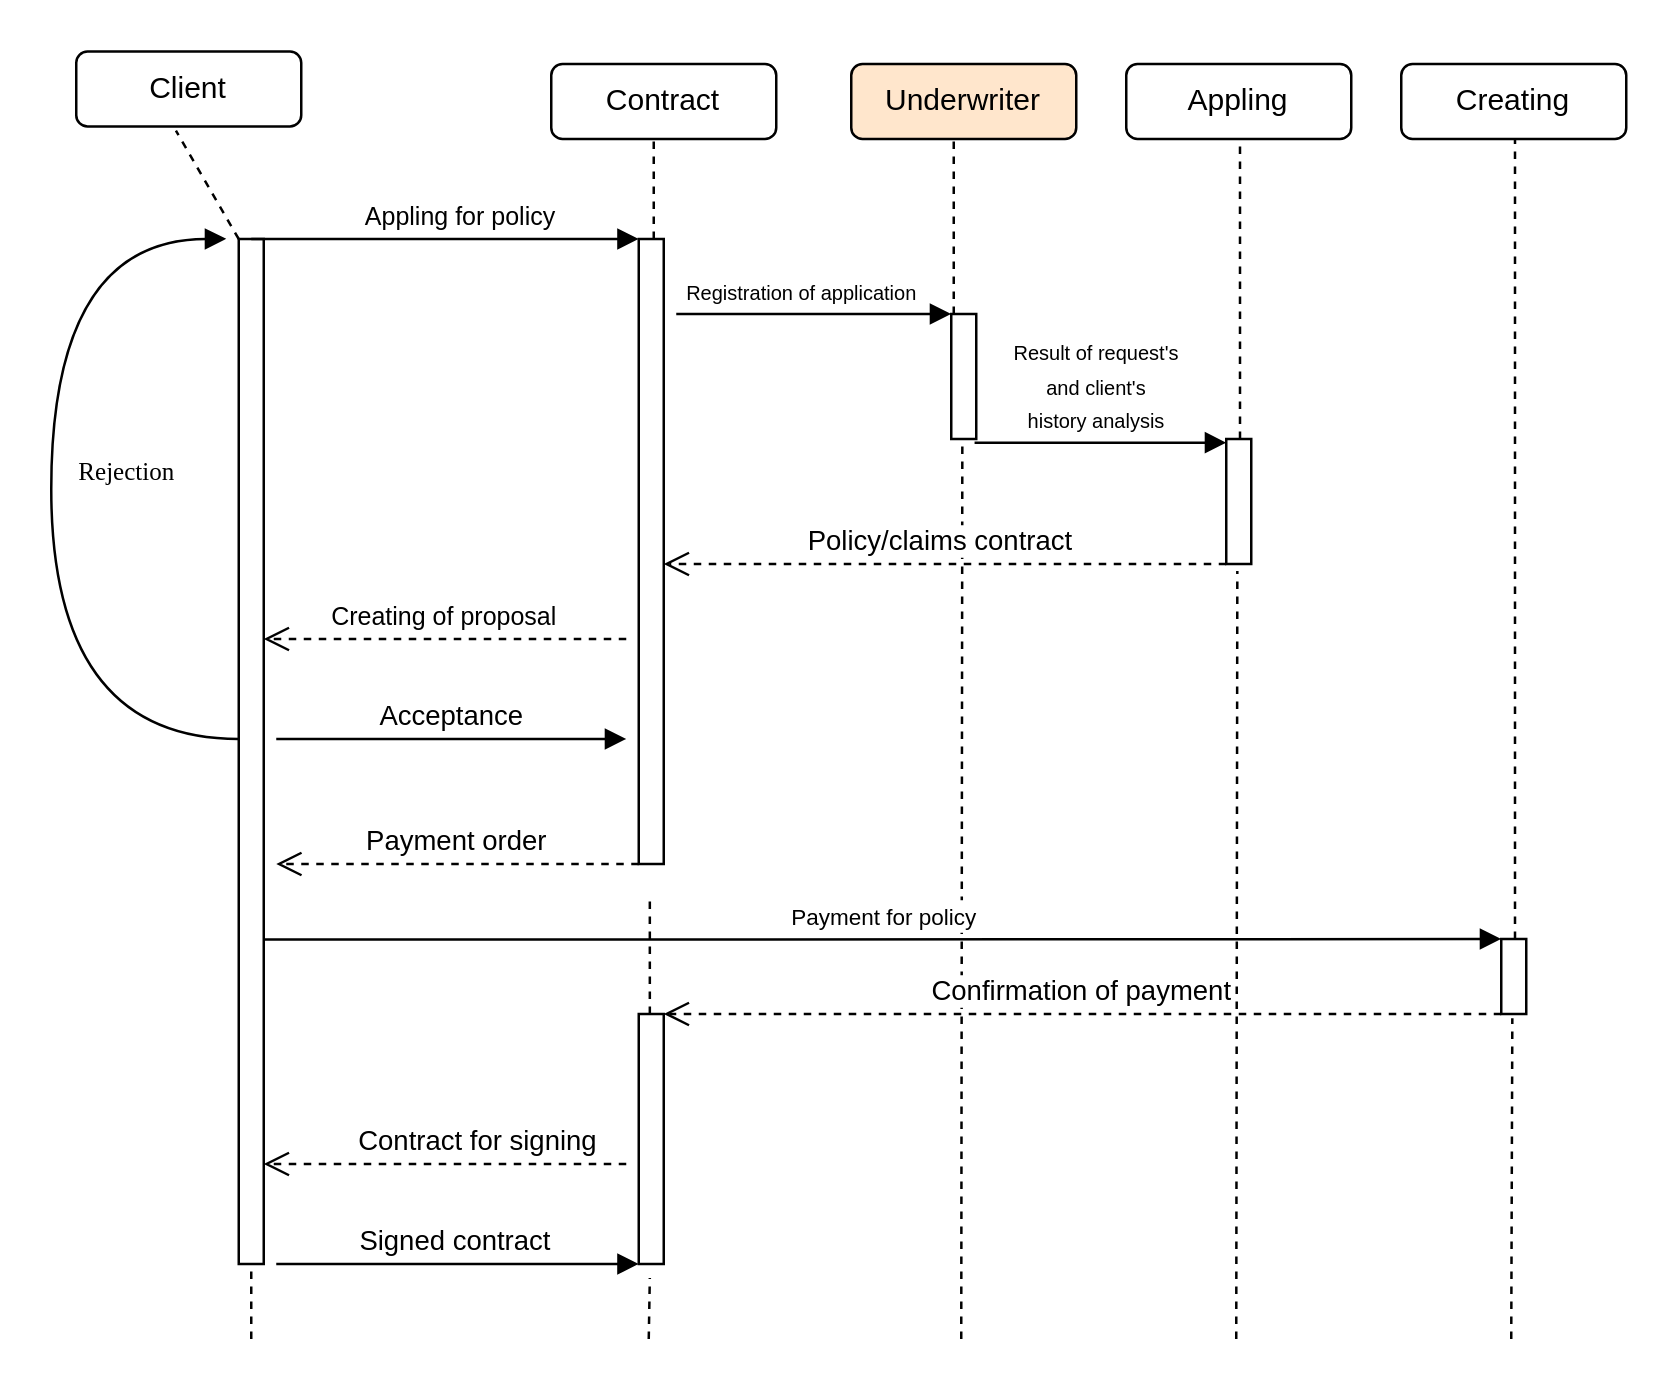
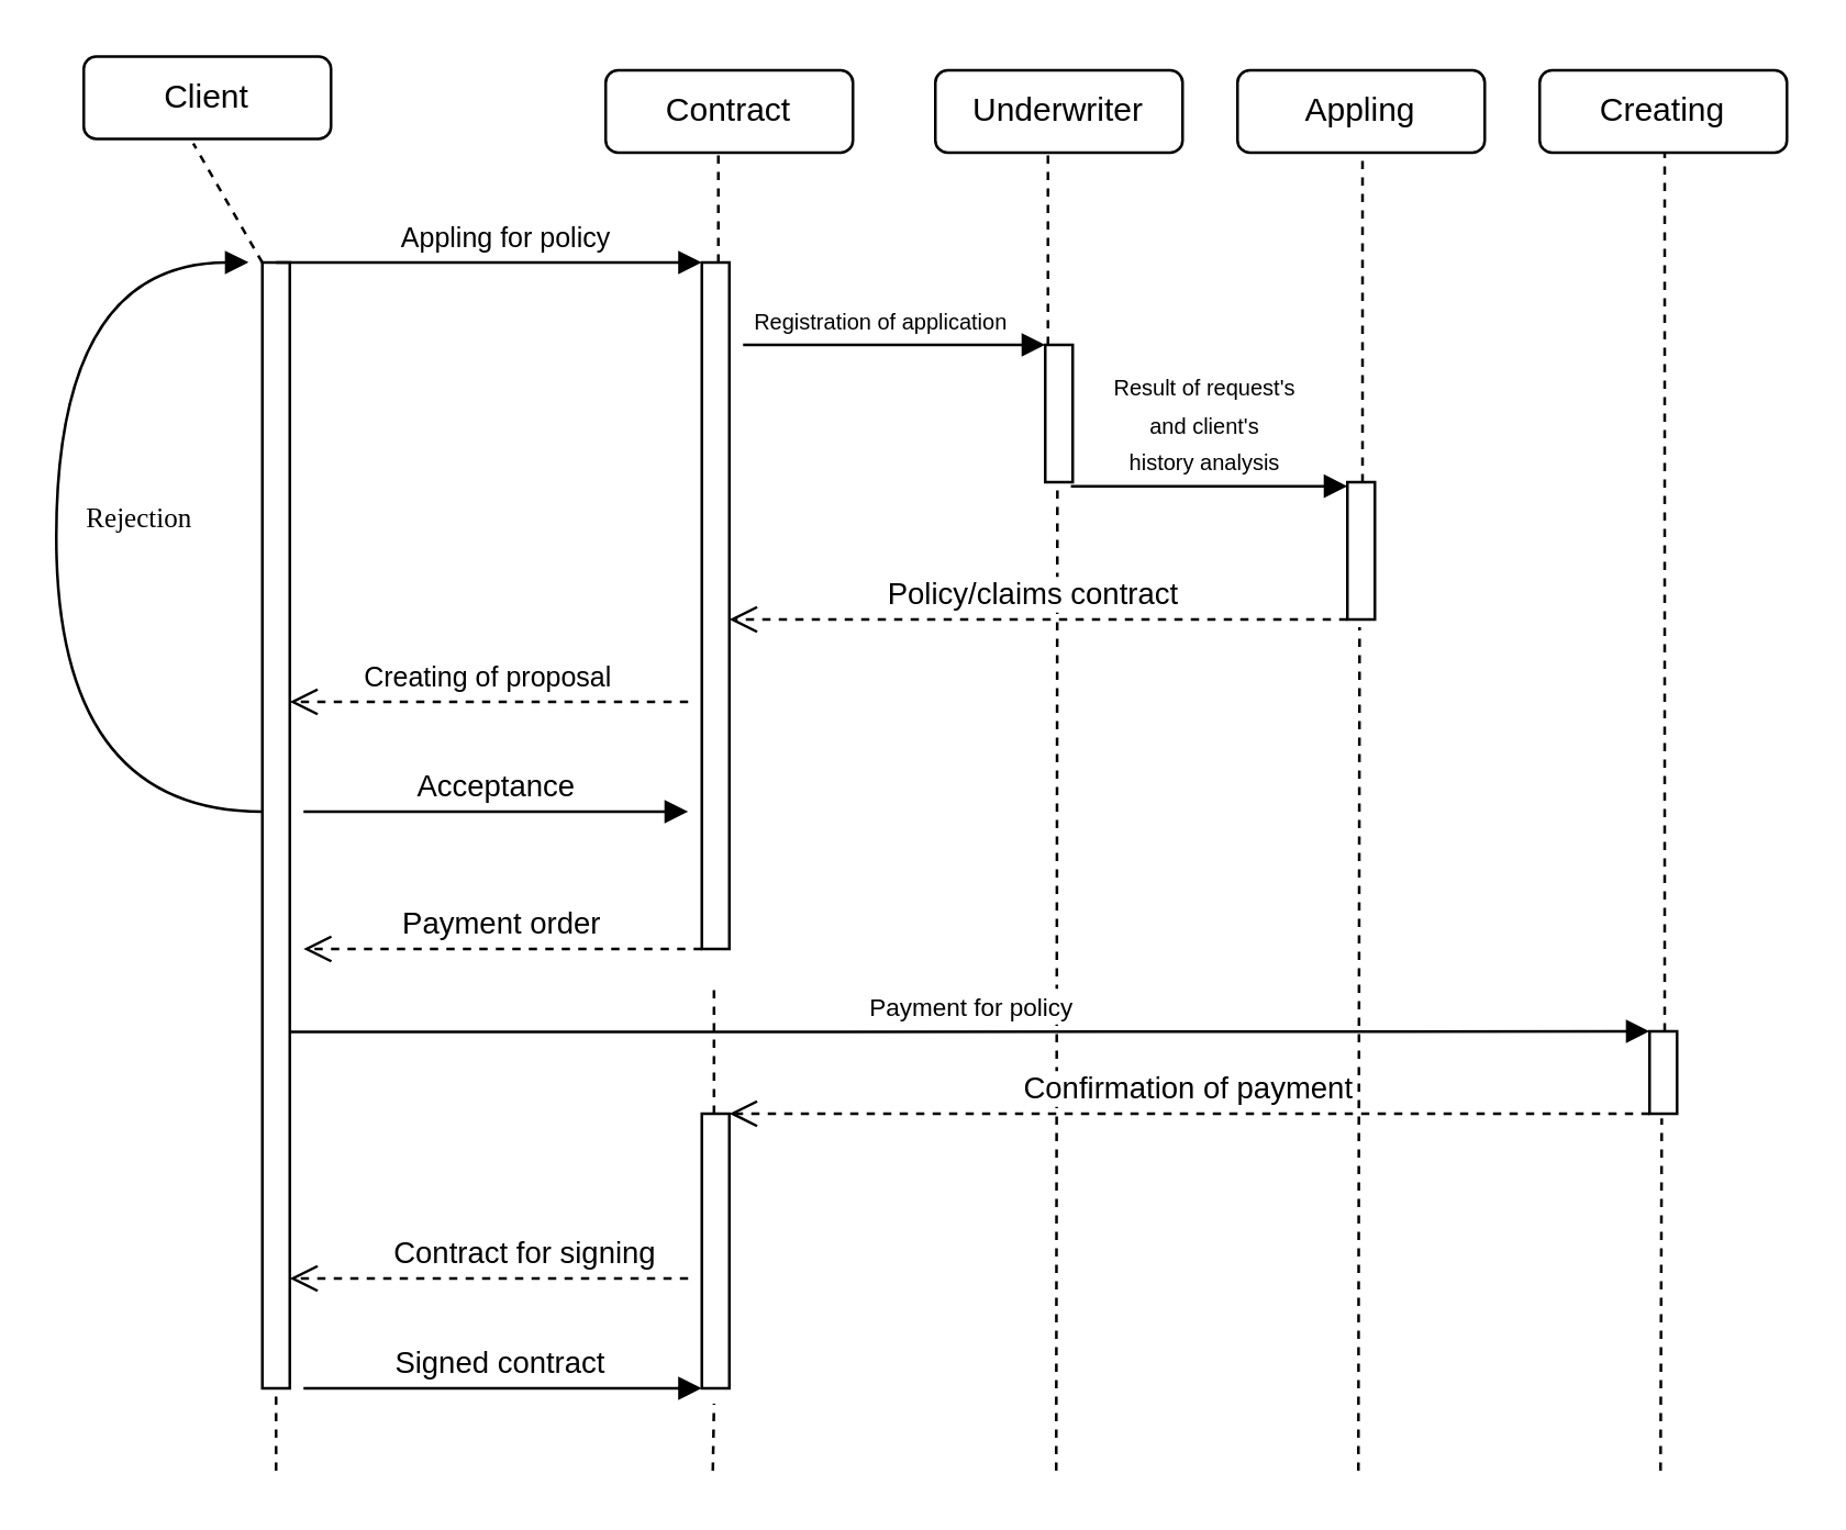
- <mxCell id="4" value="Underwriter" style="rounded=1;whiteSpace=wrap;html=1;fillColor=#ffe6cc;" vertex="1" parent="1"><mxGeometry x="340" y="25" width="90" height="30" as="geometry" /></mxCell>
+ <mxCell id="4" value="Underwriter" style="rounded=1;whiteSpace=wrap;html=1;" vertex="1" parent="1"><mxGeometry x="340" y="25" width="90" height="30" as="geometry" /></mxCell>
